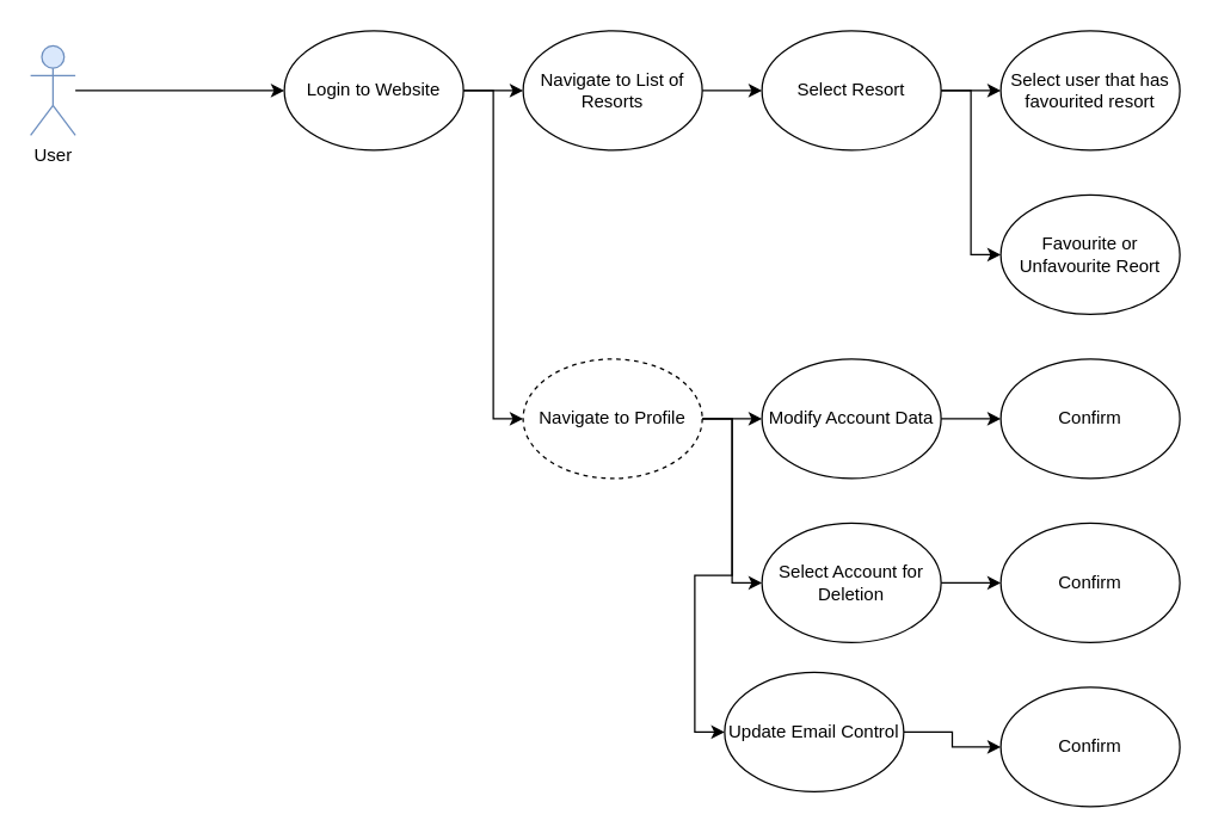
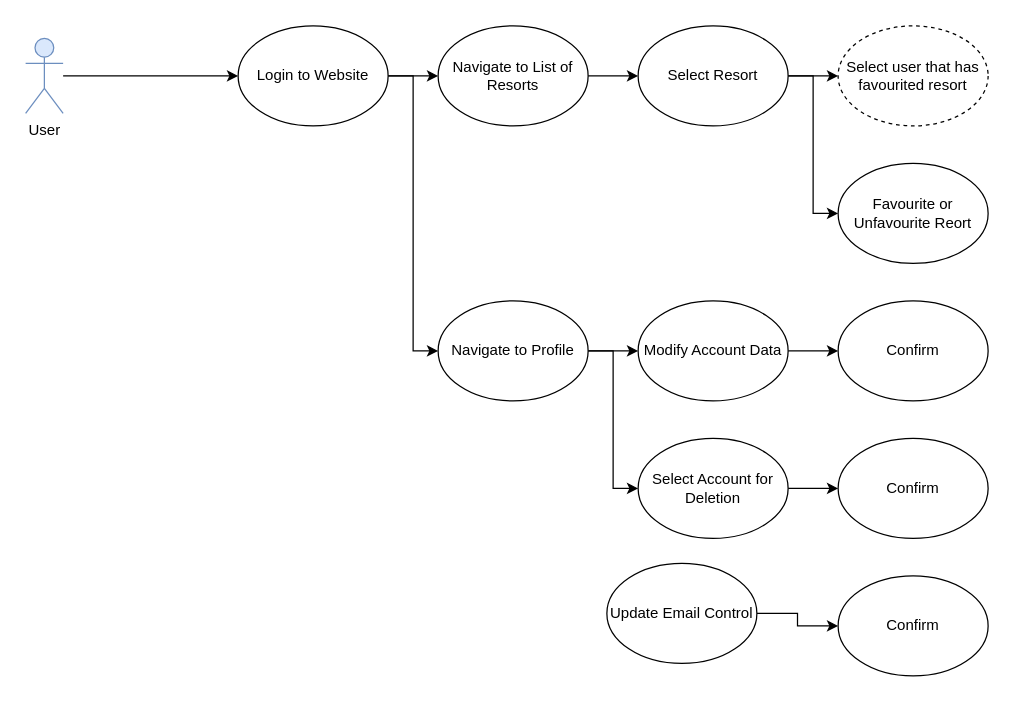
- <mxCell id="12" value="Select user that has favourited resort" style="ellipse;whiteSpace=wrap;html=1;" vertex="1" parent="1"><mxGeometry x="670" y="20" width="120" height="80" as="geometry" /></mxCell>
+ <mxCell id="12" value="Select user that has favourited resort" style="ellipse;whiteSpace=wrap;html=1;dashed=1;" vertex="1" parent="1"><mxGeometry x="670" y="20" width="120" height="80" as="geometry" /></mxCell>
- <mxCell id="17" value="Navigate to Profile" style="ellipse;whiteSpace=wrap;html=1;dashed=1;" vertex="1" parent="1"><mxGeometry x="350" y="240" width="120" height="80" as="geometry" /></mxCell>
+ <mxCell id="17" value="Navigate to Profile" style="ellipse;whiteSpace=wrap;html=1;" vertex="1" parent="1"><mxGeometry x="350" y="240" width="120" height="80" as="geometry" /></mxCell>
- <mxCell id="16" style="edgeStyle=orthogonalEdgeStyle;rounded=0;orthogonalLoop=1;jettySize=auto;html=1;entryX=0;entryY=0.5;entryDx=0;entryDy=0;" edge="1" parent="1" source="17" target="25"><mxGeometry relative="1" as="geometry" /></mxCell>
